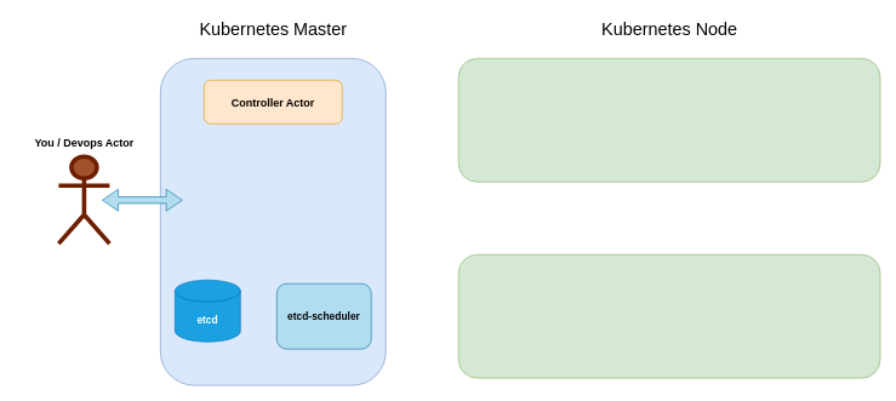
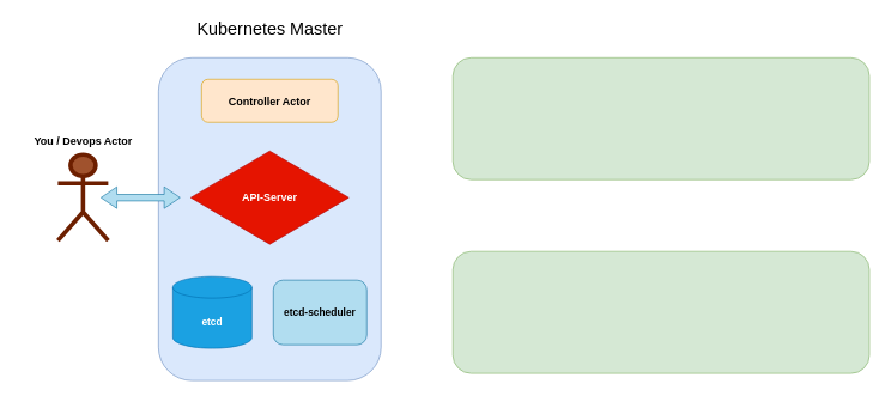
- <mxCell id="5" value="&lt;font style=&quot;font-size: 24px;&quot;&gt;Kubernetes Node&lt;/font&gt;" style="text;html=1;align=center;verticalAlign=middle;resizable=0;points=[];autosize=1;strokeColor=none;fillColor=none;strokeWidth=6;" vertex="1" parent="1"><mxGeometry x="815" y="20" width="210" height="40" as="geometry" /></mxCell>
+ <mxCell id="8" value="&lt;font style=&quot;font-size: 15px;&quot;&gt;&lt;b&gt;API-Server&lt;/b&gt;&lt;/font&gt;" style="rhombus;whiteSpace=wrap;html=1;fillColor=#e51400;fontColor=#ffffff;strokeColor=#B20000;" vertex="1" parent="1"><mxGeometry x="265" y="210" width="220" height="130" as="geometry" /></mxCell>
- <mxCell id="6" value="&lt;font style=&quot;font-size: 14px;&quot;&gt;&lt;b&gt;etcd&lt;/b&gt;&lt;/font&gt;" style="shape=cylinder3;whiteSpace=wrap;html=1;boundedLbl=1;backgroundOutline=1;size=15;fillColor=#1ba1e2;fontColor=#ffffff;strokeColor=#006EAF;" vertex="1" parent="1"><mxGeometry x="240" y="385" width="90" height="85" as="geometry" /></mxCell>
+ <mxCell id="6" value="&lt;font style=&quot;font-size: 14px;&quot;&gt;&lt;b&gt;etcd&lt;/b&gt;&lt;/font&gt;" style="shape=cylinder3;whiteSpace=wrap;html=1;boundedLbl=1;backgroundOutline=1;size=15;fillColor=#1ba1e2;fontColor=#ffffff;strokeColor=#006EAF;" vertex="1" parent="1"><mxGeometry x="240" y="385" width="110" height="100" as="geometry" /></mxCell>
